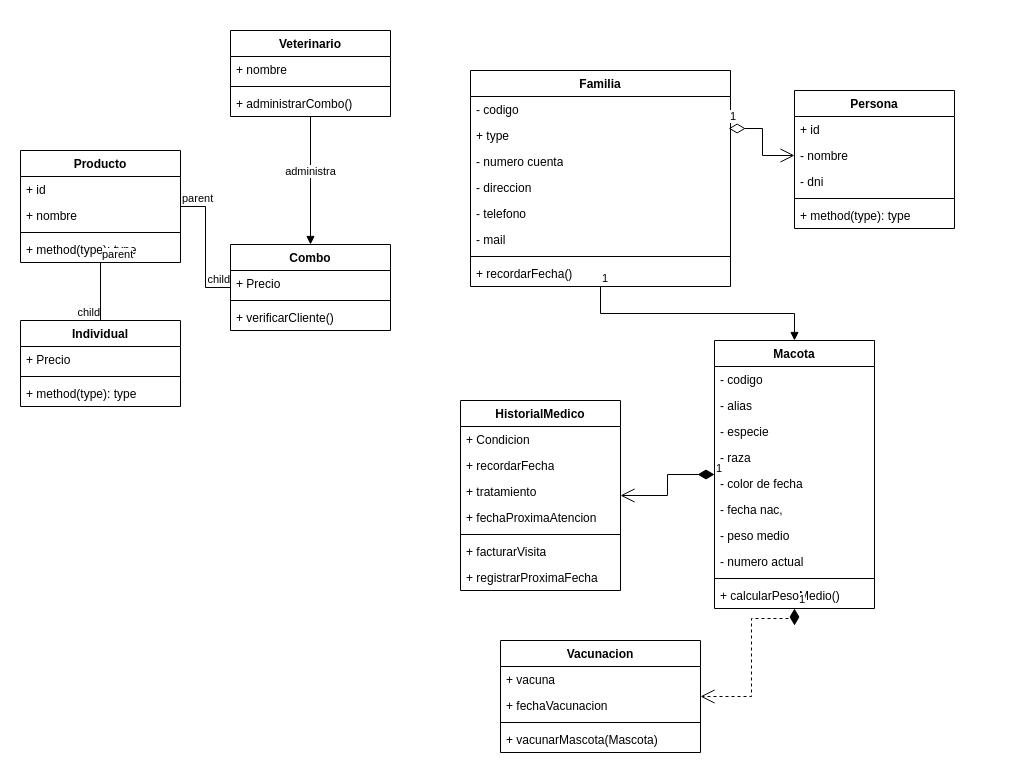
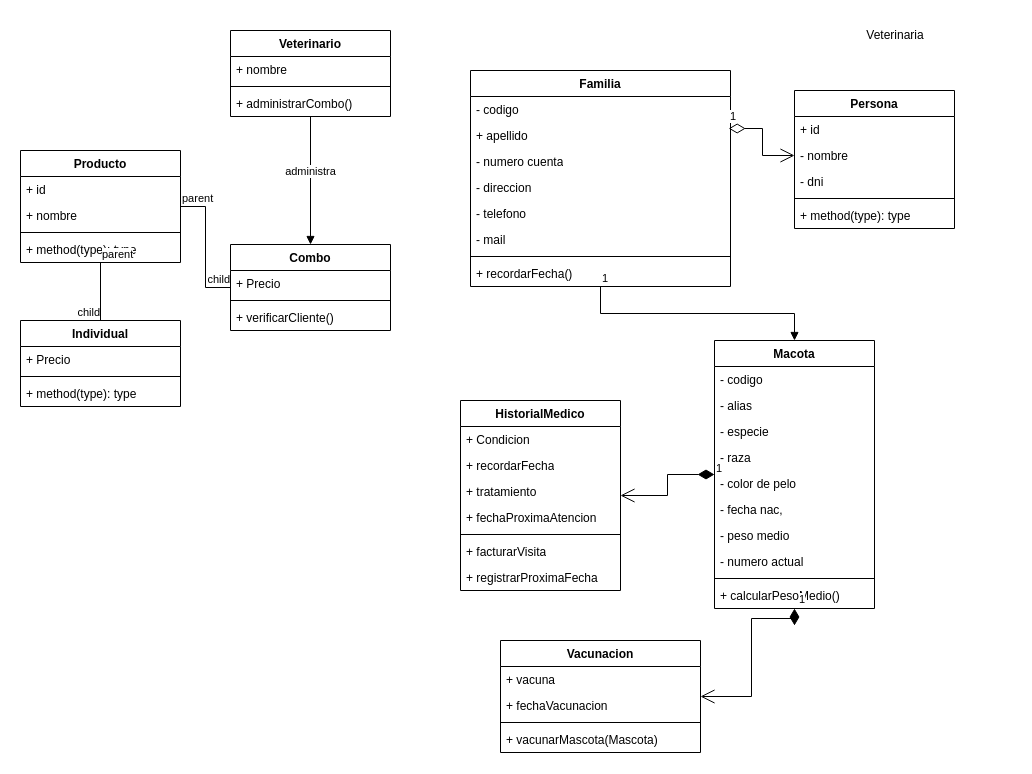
+ <mxCell id="2" value="Veterinaria" style="text;html=1;align=center;verticalAlign=middle;whiteSpace=wrap;rounded=0;" vertex="1" parent="1"><mxGeometry x="780" y="20" width="230" height="30" as="geometry" /></mxCell>
- <mxCell id="5" value="+ type" style="text;strokeColor=none;fillColor=none;align=left;verticalAlign=top;spacingLeft=4;spacingRight=4;overflow=hidden;rotatable=0;points=[[0,0.5],[1,0.5]];portConstraint=eastwest;whiteSpace=wrap;html=1;" vertex="1" parent="3"><mxGeometry y="52" width="260" height="26" as="geometry" /></mxCell>
+ <mxCell id="5" value="+ apellido" style="text;strokeColor=none;fillColor=none;align=left;verticalAlign=top;spacingLeft=4;spacingRight=4;overflow=hidden;rotatable=0;points=[[0,0.5],[1,0.5]];portConstraint=eastwest;whiteSpace=wrap;html=1;" vertex="1" parent="3"><mxGeometry y="52" width="260" height="26" as="geometry" /></mxCell>
- <mxCell id="24" value="- color de fecha" style="text;strokeColor=none;fillColor=none;align=left;verticalAlign=top;spacingLeft=4;spacingRight=4;overflow=hidden;rotatable=0;points=[[0,0.5],[1,0.5]];portConstraint=eastwest;whiteSpace=wrap;html=1;" vertex="1" parent="19"><mxGeometry y="130" width="160" height="26" as="geometry" /></mxCell>
+ <mxCell id="24" value="- color de pelo" style="text;strokeColor=none;fillColor=none;align=left;verticalAlign=top;spacingLeft=4;spacingRight=4;overflow=hidden;rotatable=0;points=[[0,0.5],[1,0.5]];portConstraint=eastwest;whiteSpace=wrap;html=1;" vertex="1" parent="19"><mxGeometry y="130" width="160" height="26" as="geometry" /></mxCell>
- <mxCell id="70" value="1" style="endArrow=open;html=1;endSize=12;startArrow=diamondThin;startSize=14;startFill=1;edgeStyle=orthogonalEdgeStyle;align=left;verticalAlign=bottom;rounded=0;dashed=1;" edge="1" parent="1" source="19" target="38"><mxGeometry x="-1" y="3" relative="1" as="geometry"><mxPoint x="590" y="490" as="sourcePoint" /><mxPoint x="750" y="490" as="targetPoint" /><Array as="points"><mxPoint x="794" y="618" /><mxPoint x="751" y="618" /><mxPoint x="751" y="696" /></Array></mxGeometry></mxCell>
+ <mxCell id="70" value="1" style="endArrow=open;html=1;endSize=12;startArrow=diamondThin;startSize=14;startFill=1;edgeStyle=orthogonalEdgeStyle;align=left;verticalAlign=bottom;rounded=0;" edge="1" parent="1" source="19" target="38"><mxGeometry x="-1" y="3" relative="1" as="geometry"><mxPoint x="590" y="490" as="sourcePoint" /><mxPoint x="750" y="490" as="targetPoint" /><Array as="points"><mxPoint x="794" y="618" /><mxPoint x="751" y="618" /><mxPoint x="751" y="696" /></Array></mxGeometry></mxCell>
